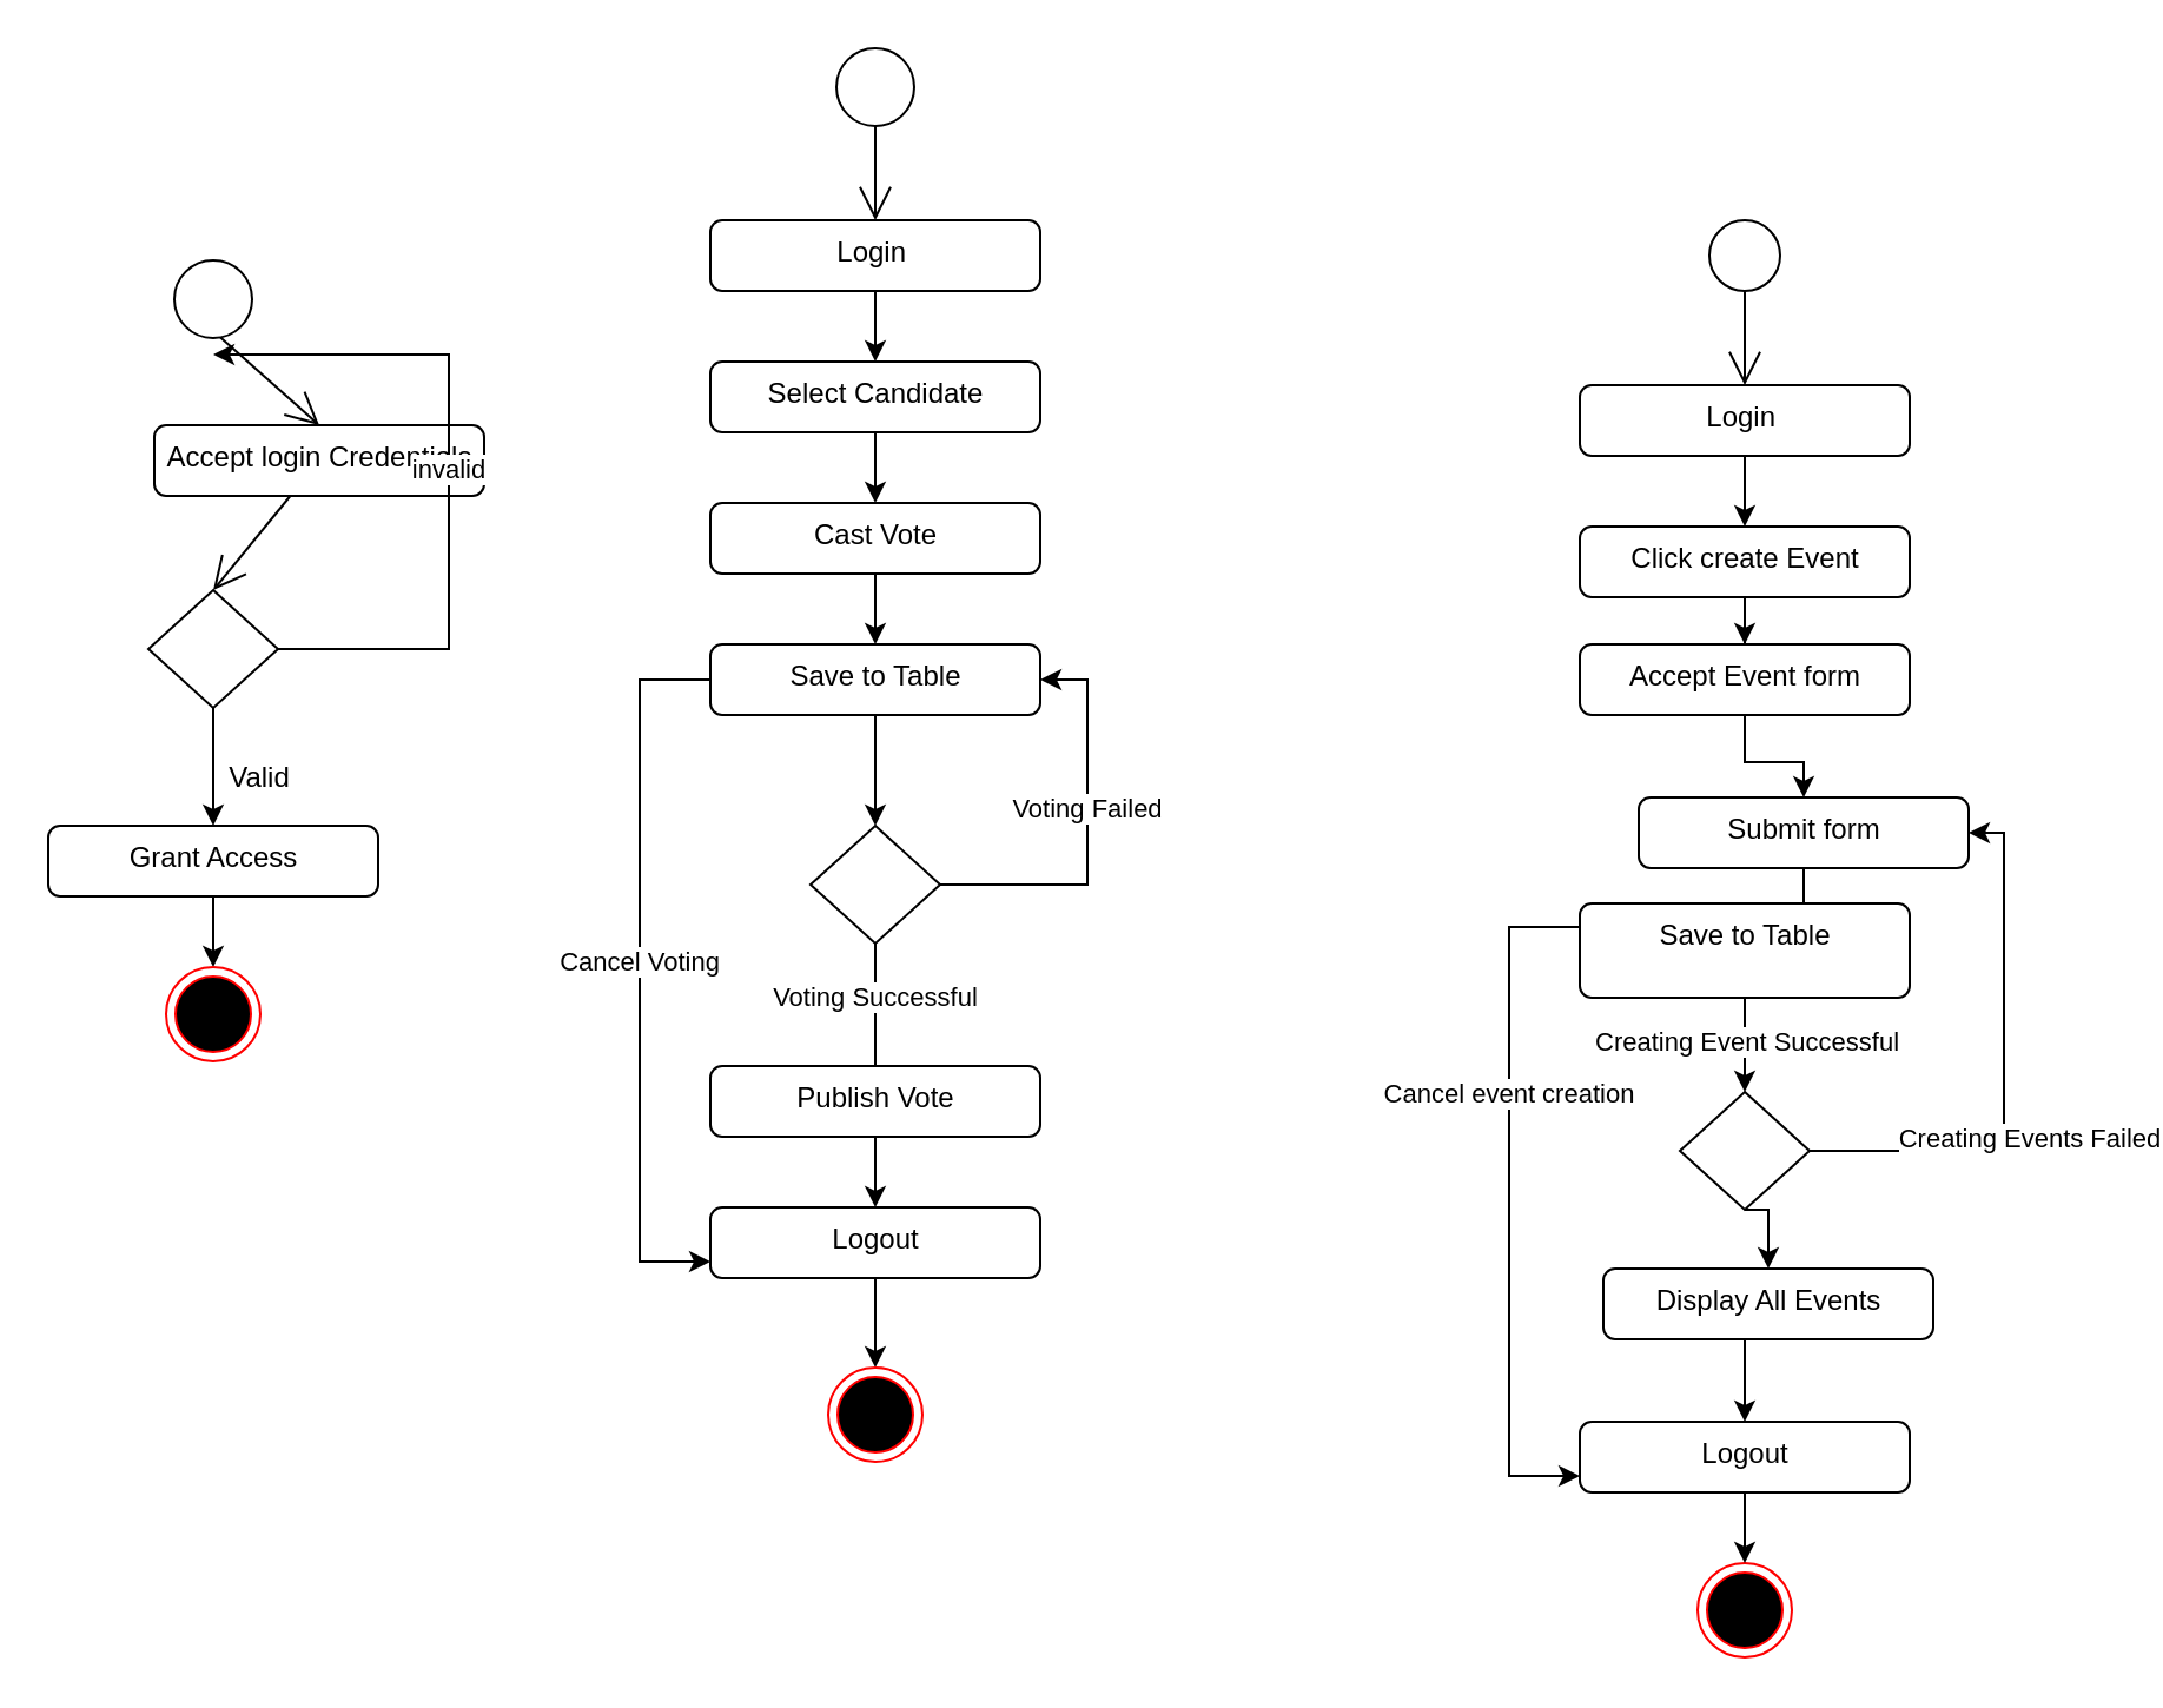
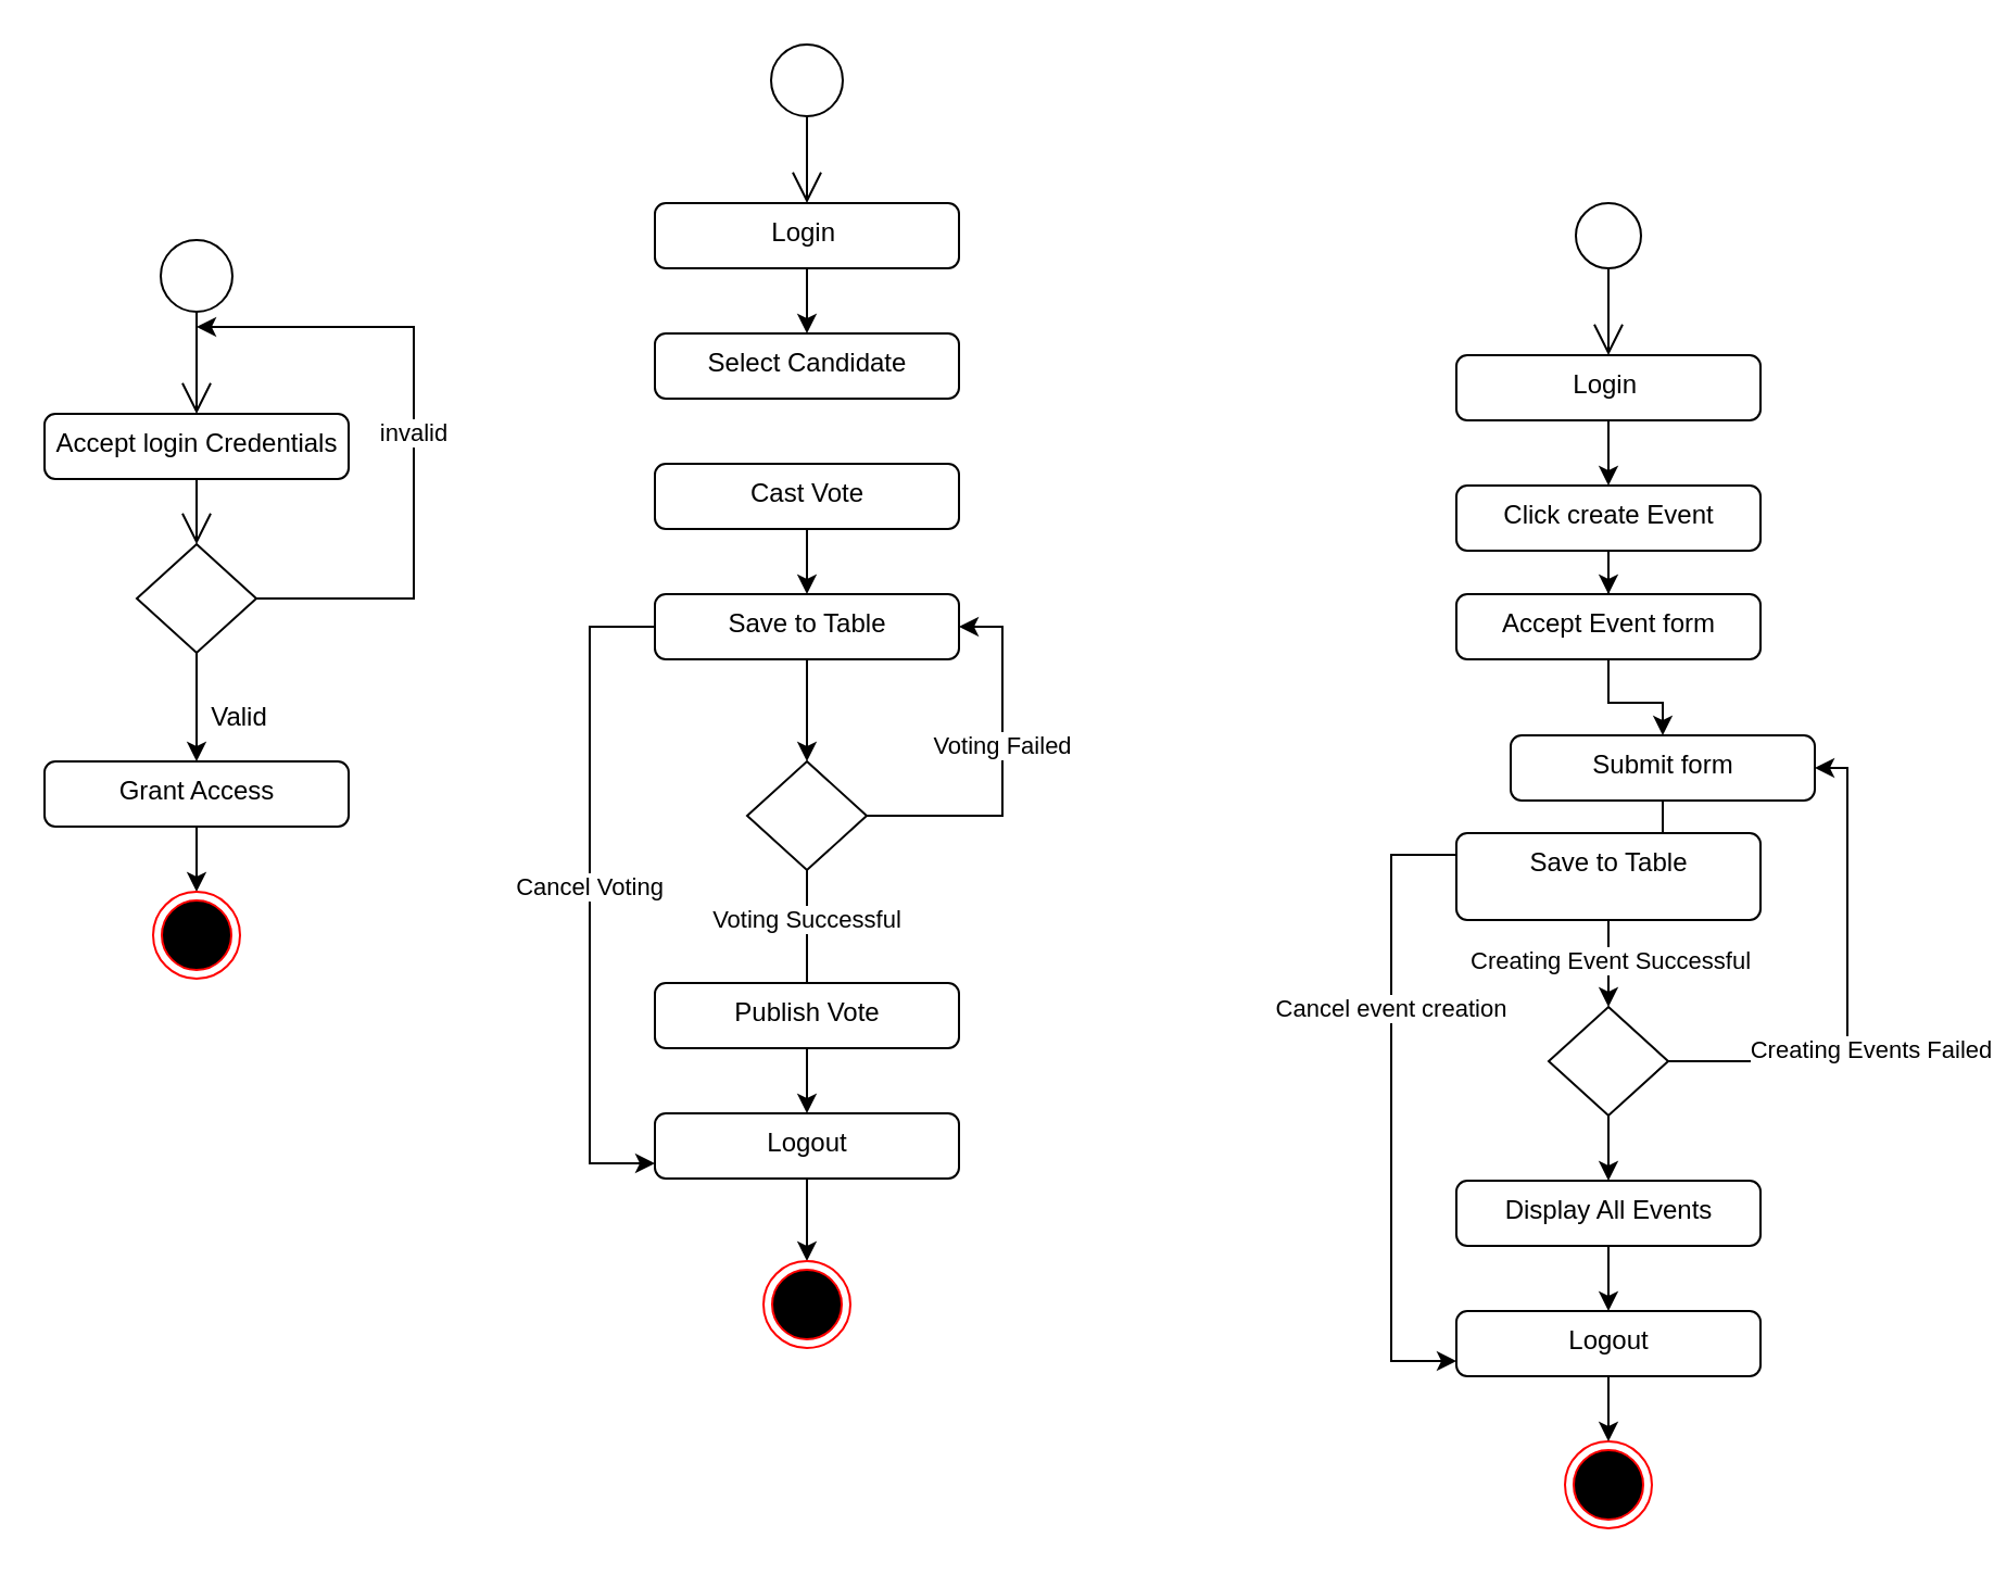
- <mxCell id="28" style="edgeStyle=orthogonalEdgeStyle;rounded=0;orthogonalLoop=1;jettySize=auto;html=1;entryX=0.5;entryY=0;entryDx=0;entryDy=0;exitX=0.5;exitY=1;exitDx=0;exitDy=0;" parent="1" source="29" target="27" edge="1"><mxGeometry relative="1" as="geometry"><mxPoint x="361" y="143" as="sourcePoint" /><mxPoint x="401" y="203" as="targetPoint" /></mxGeometry></mxCell>
- <mxCell id="3" value="Accept login Credentials" style="html=1;align=center;verticalAlign=top;rounded=1;absoluteArcSize=1;arcSize=10;dashed=0;" parent="1" vertex="1"><mxGeometry x="65" y="180" width="140" height="30" as="geometry" /></mxCell>
+ <mxCell id="3" value="Accept login Credentials" style="html=1;align=center;verticalAlign=top;rounded=1;absoluteArcSize=1;arcSize=10;dashed=0;" parent="1" vertex="1"><mxGeometry x="20" y="190" width="140" height="30" as="geometry" /></mxCell>
- <mxCell id="41" value="Display All Events" style="html=1;align=center;verticalAlign=top;rounded=1;absoluteArcSize=1;arcSize=10;dashed=0;" vertex="1" parent="1"><mxGeometry x="680" y="538" width="140" height="30" as="geometry" /></mxCell>
+ <mxCell id="41" value="Display All Events" style="html=1;align=center;verticalAlign=top;rounded=1;absoluteArcSize=1;arcSize=10;dashed=0;" vertex="1" parent="1"><mxGeometry x="670" y="543" width="140" height="30" as="geometry" /></mxCell>
